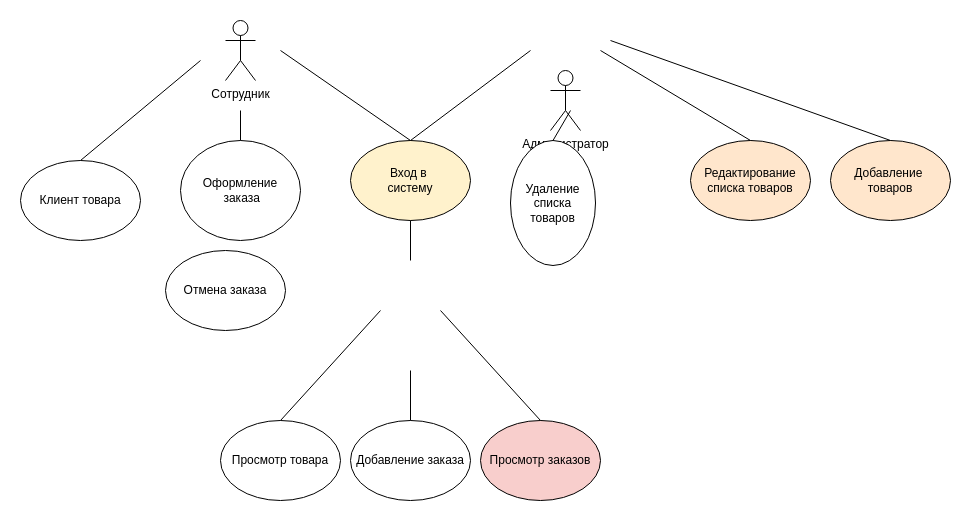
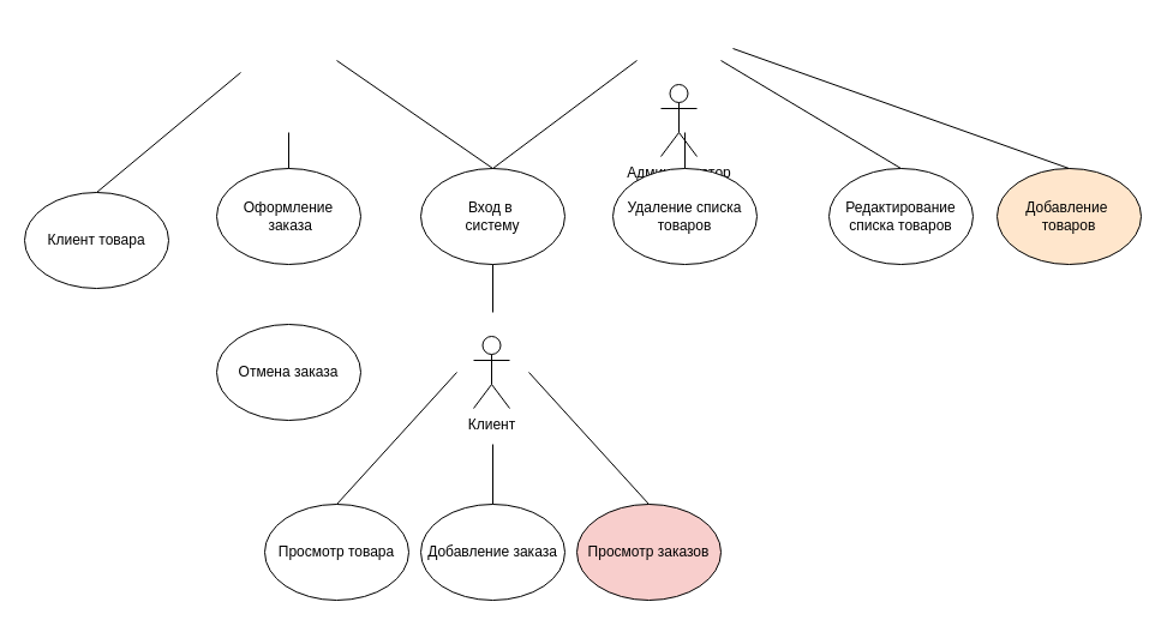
- <mxCell id="3" value="Сотрудник" style="shape=umlActor;verticalLabelPosition=bottom;verticalAlign=top;html=1;outlineConnect=0;" vertex="1" parent="1"><mxGeometry x="225" y="20" width="30" height="60" as="geometry" /></mxCell>
- <mxCell id="7" value="Вход в&amp;nbsp;&lt;br&gt;систему" style="ellipse;whiteSpace=wrap;html=1;fillColor=#fff2cc;" vertex="1" parent="1"><mxGeometry x="350" y="140" width="120" height="80" as="geometry" /></mxCell>
+ <mxCell id="7" value="Вход в&amp;nbsp;&lt;br&gt;систему" style="ellipse;whiteSpace=wrap;html=1;" vertex="1" parent="1"><mxGeometry x="350" y="140" width="120" height="80" as="geometry" /></mxCell>
- <mxCell id="9" value="Редактирование списка товаров" style="ellipse;whiteSpace=wrap;html=1;fillColor=#ffe6cc;" vertex="1" parent="1"><mxGeometry x="690" y="140" width="120" height="80" as="geometry" /></mxCell>
+ <mxCell id="9" value="Редактирование списка товаров" style="ellipse;whiteSpace=wrap;html=1;" vertex="1" parent="1"><mxGeometry x="690" y="140" width="120" height="80" as="geometry" /></mxCell>
- <mxCell id="5" value="Оформление&lt;br&gt;&amp;nbsp;заказа" style="ellipse;whiteSpace=wrap;html=1;" vertex="1" parent="1"><mxGeometry x="180" y="140" width="120" height="100" as="geometry" /></mxCell>
+ <mxCell id="5" value="Оформление&lt;br&gt;&amp;nbsp;заказа" style="ellipse;whiteSpace=wrap;html=1;" vertex="1" parent="1"><mxGeometry x="180" y="140" width="120" height="80" as="geometry" /></mxCell>
- <mxCell id="10" value="Удаление списка товаров" style="ellipse;whiteSpace=wrap;html=1;" vertex="1" parent="1"><mxGeometry x="510" y="140" width="85" height="125" as="geometry" /></mxCell>
+ <mxCell id="10" value="Удаление списка товаров" style="ellipse;whiteSpace=wrap;html=1;" vertex="1" parent="1"><mxGeometry x="510" y="140" width="120" height="80" as="geometry" /></mxCell>
- <mxCell id="6" value="Отмена заказа" style="ellipse;whiteSpace=wrap;html=1;" vertex="1" parent="1"><mxGeometry x="165" y="250" width="120" height="80" as="geometry" /></mxCell>
+ <mxCell id="6" value="Отмена заказа" style="ellipse;whiteSpace=wrap;html=1;" vertex="1" parent="1"><mxGeometry x="180" y="270" width="120" height="80" as="geometry" /></mxCell>
+ <mxCell id="17" value="Клиент" style="shape=umlActor;verticalLabelPosition=bottom;verticalAlign=top;html=1;outlineConnect=0;" vertex="1" parent="1"><mxGeometry x="394" y="280" width="30" height="60" as="geometry" /></mxCell>
